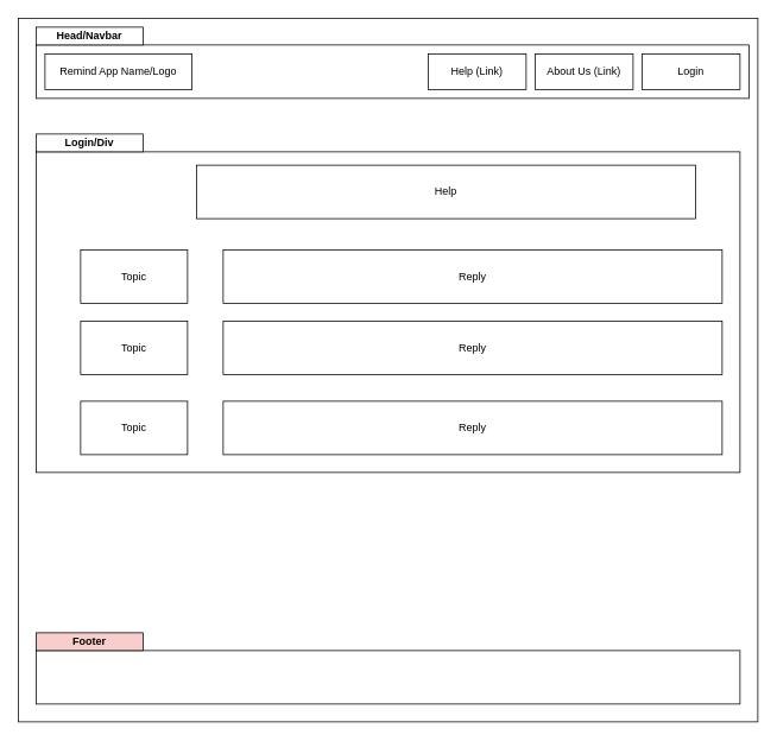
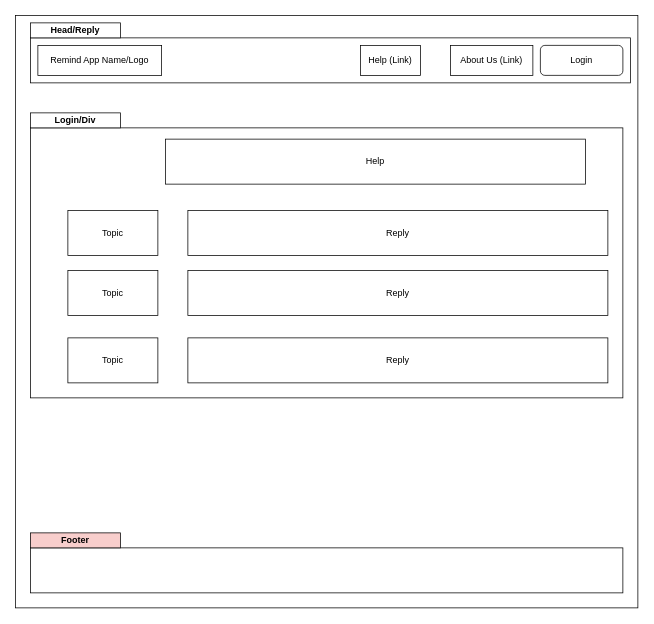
- <mxCell id="10" value="&lt;b&gt;Head/Navbar&lt;/b&gt;" style="rounded=0;whiteSpace=wrap;html=1;" parent="1" vertex="1"><mxGeometry x="40" y="30" width="120" height="20" as="geometry" /></mxCell>
+ <mxCell id="10" value="&lt;b&gt;Head/Reply&lt;/b&gt;" style="rounded=0;whiteSpace=wrap;html=1;" parent="1" vertex="1"><mxGeometry x="40" y="30" width="120" height="20" as="geometry" /></mxCell>
- <mxCell id="13" value="Help&amp;nbsp;(Link)" style="rounded=0;whiteSpace=wrap;html=1;" parent="1" vertex="1"><mxGeometry x="480" y="60" width="110" height="40" as="geometry" /></mxCell>
+ <mxCell id="13" value="Help&amp;nbsp;(Link)" style="rounded=0;whiteSpace=wrap;html=1;" parent="1" vertex="1"><mxGeometry x="480" y="60" width="80" height="40" as="geometry" /></mxCell>
- <mxCell id="4" value="Login" style="rounded=0;whiteSpace=wrap;html=1;" parent="1" vertex="1"><mxGeometry x="720" y="60" width="110" height="40" as="geometry" /></mxCell>
+ <mxCell id="4" value="Login" style="whiteSpace=wrap;html=1;rounded=1;" parent="1" vertex="1"><mxGeometry x="720" y="60" width="110" height="40" as="geometry" /></mxCell>
